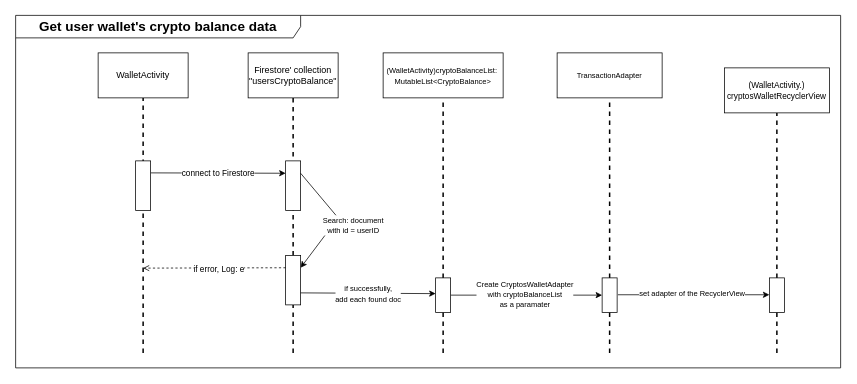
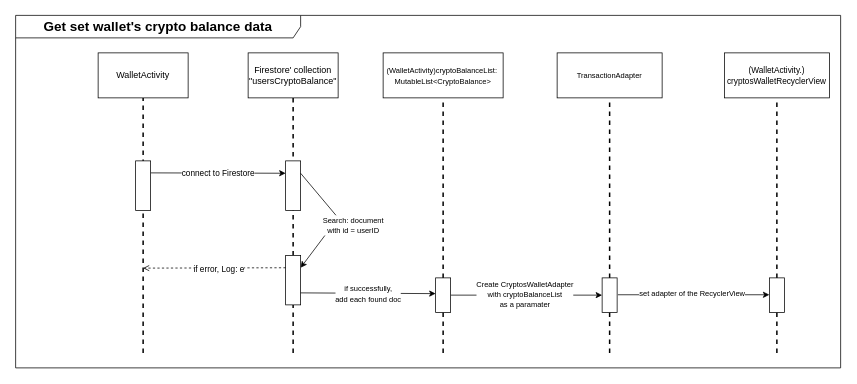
- <mxCell id="24" value="&lt;font style=&quot;font-size: 18px;&quot;&gt;&lt;b&gt;Get user wallet's crypto balance data&lt;/b&gt;&lt;/font&gt;" style="shape=umlFrame;whiteSpace=wrap;html=1;pointerEvents=0;width=380;height=30;" vertex="1" parent="1"><mxGeometry x="20" y="20" width="1100" height="470" as="geometry" /></mxCell>
+ <mxCell id="24" value="&lt;font style=&quot;font-size: 18px;&quot;&gt;&lt;b&gt;Get set wallet's crypto balance data&lt;/b&gt;&lt;/font&gt;" style="shape=umlFrame;whiteSpace=wrap;html=1;pointerEvents=0;width=380;height=30;" vertex="1" parent="1"><mxGeometry x="20" y="20" width="1100" height="470" as="geometry" /></mxCell>
- <mxCell id="29" value="&lt;font style=&quot;font-size: 11px;&quot;&gt;(WalletActivity.)&lt;br&gt;cryptosWalletRecyclerView&lt;/font&gt;" style="rounded=0;whiteSpace=wrap;html=1;" vertex="1" parent="1"><mxGeometry x="965" y="90" width="140" height="60" as="geometry" /></mxCell>
+ <mxCell id="29" value="&lt;font style=&quot;font-size: 11px;&quot;&gt;(WalletActivity.)&lt;br&gt;cryptosWalletRecyclerView&lt;/font&gt;" style="rounded=0;whiteSpace=wrap;html=1;" vertex="1" parent="1"><mxGeometry x="965" y="70" width="140" height="60" as="geometry" /></mxCell>
